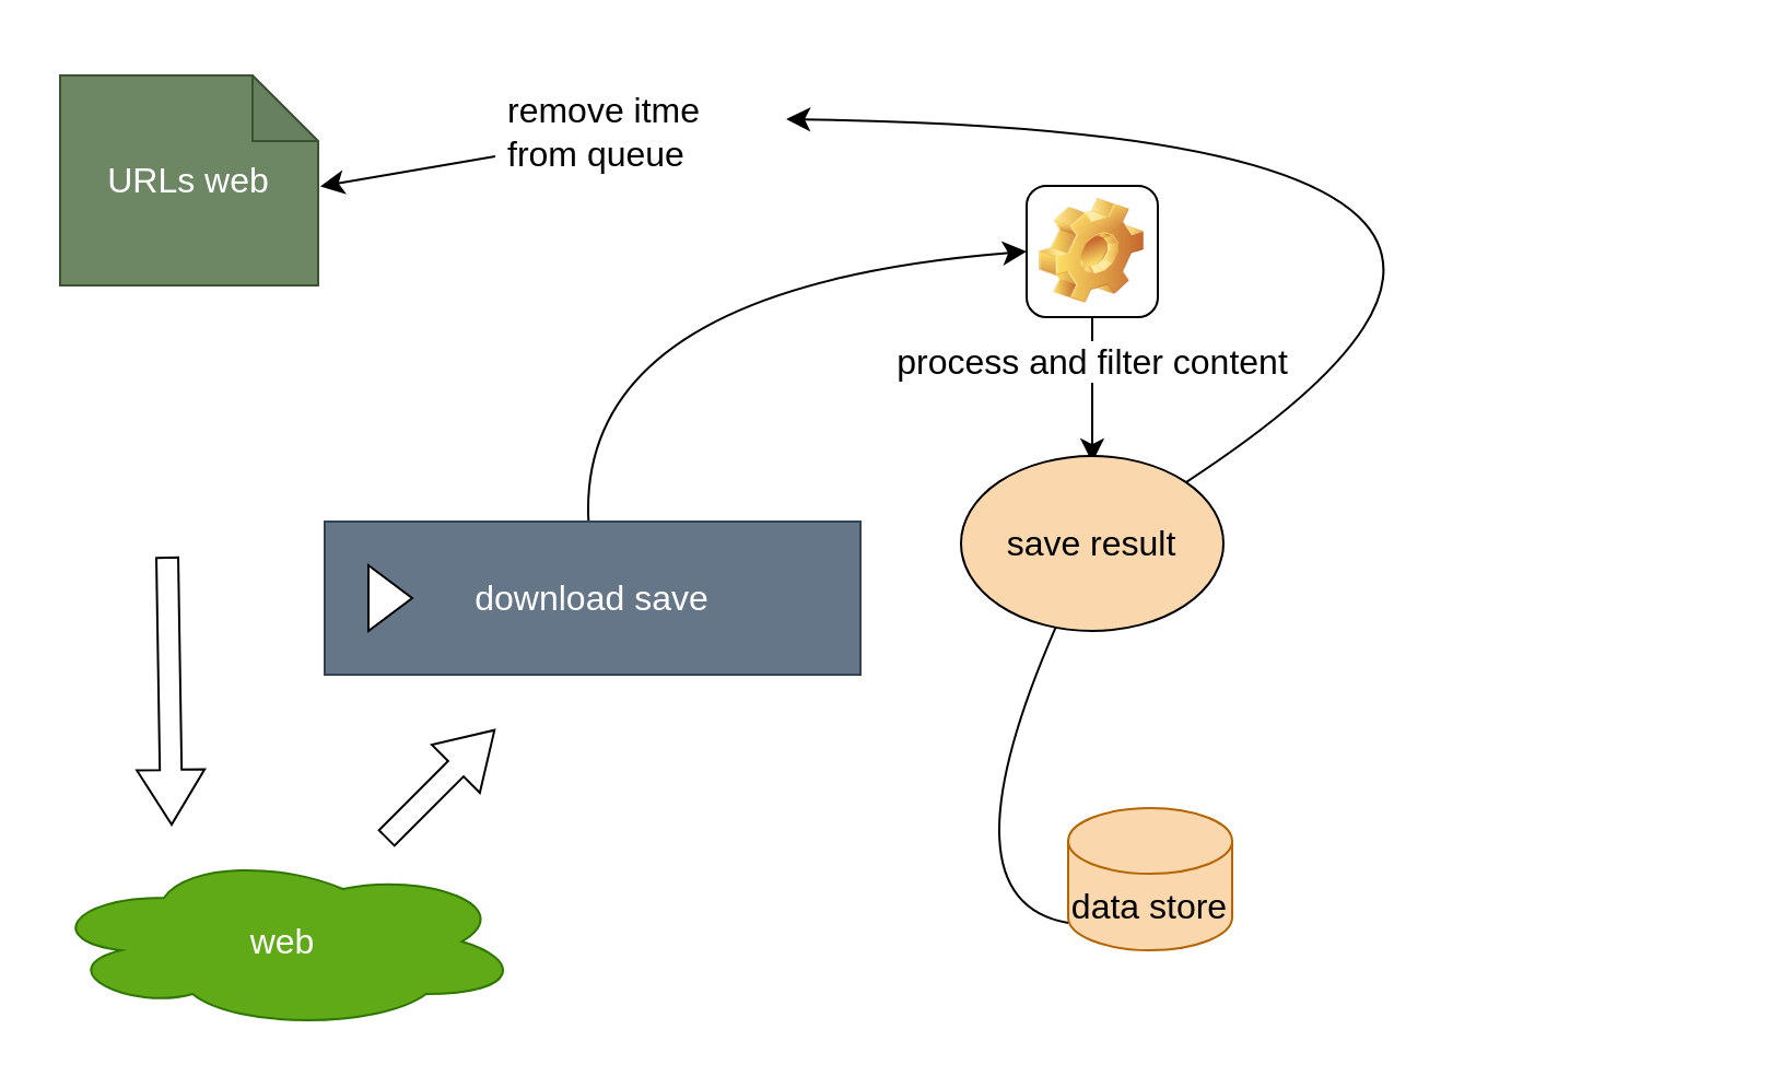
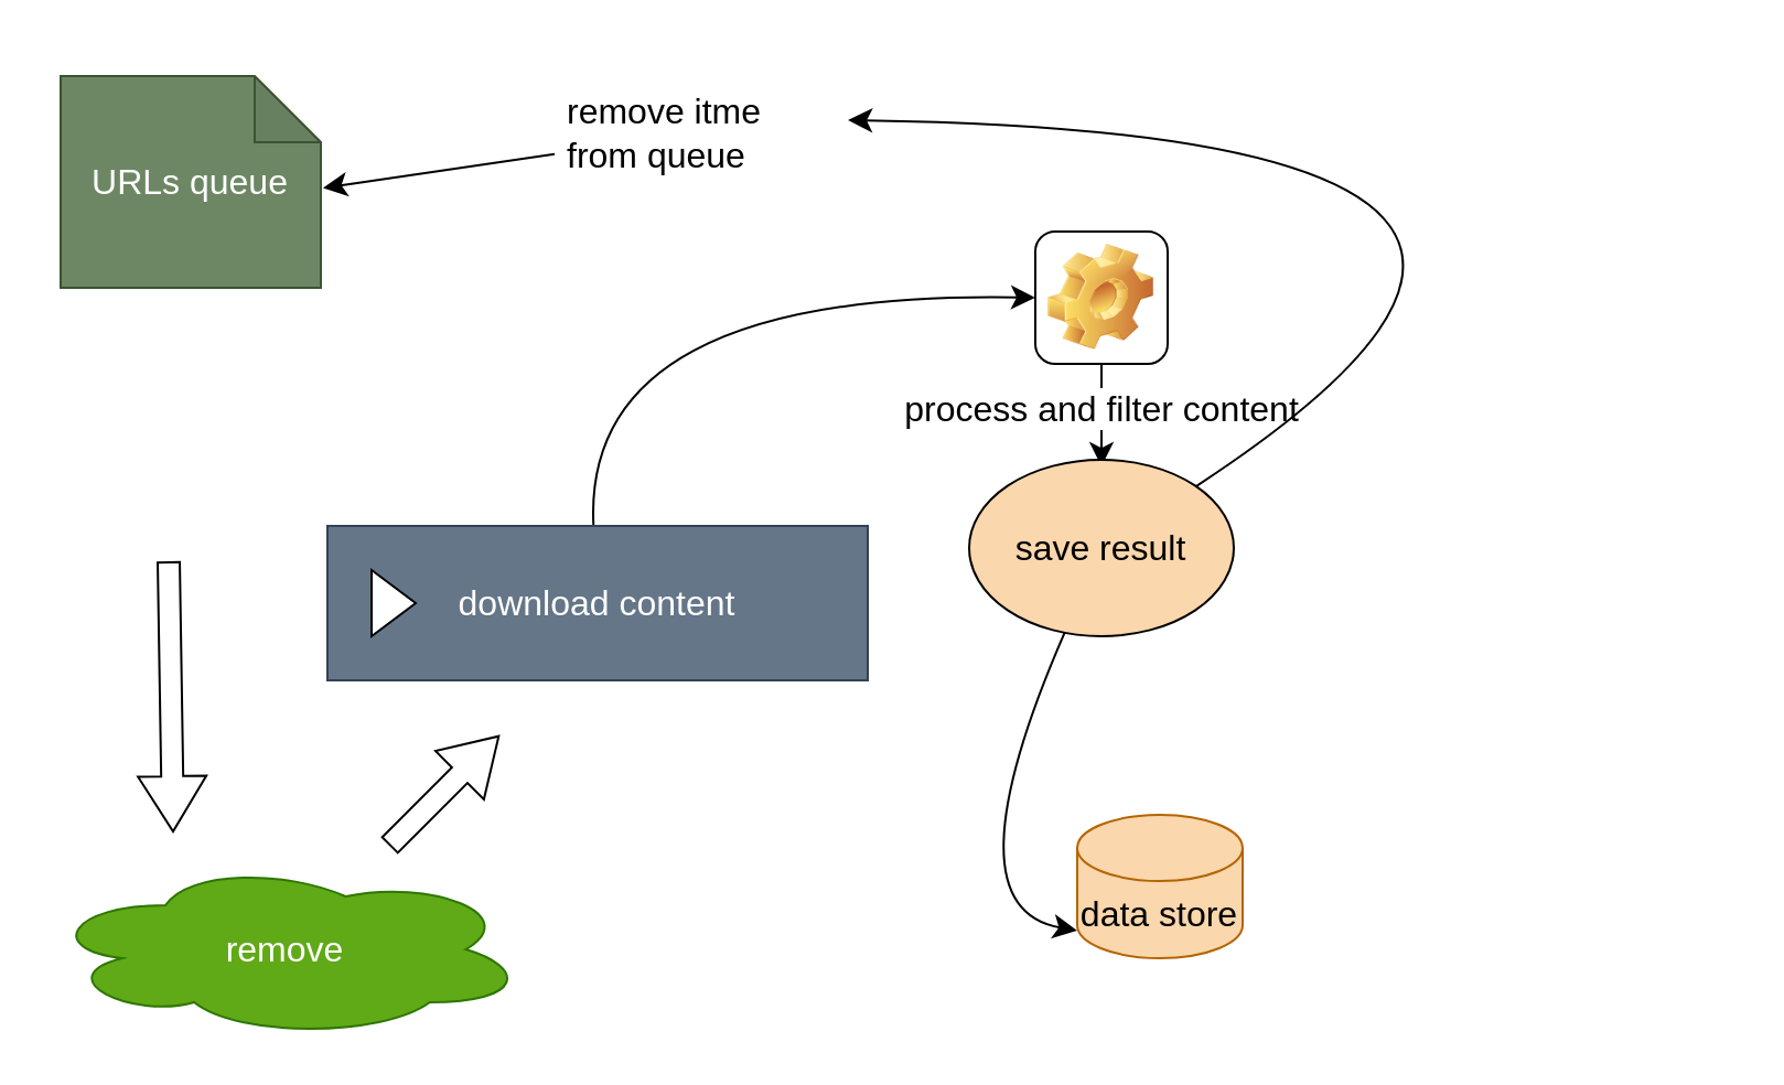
- <mxCell id="3" value="remove itme from queue" style="text;strokeColor=none;fillColor=none;align=left;verticalAlign=middle;spacingLeft=4;spacingRight=4;overflow=hidden;points=[[0,0.5],[1,0.5]];portConstraint=eastwest;rotatable=0;whiteSpace=wrap;html=1;fontSize=16;" vertex="1" parent="1"><mxGeometry x="226" y="20" width="134" height="79" as="geometry" /></mxCell>
+ <mxCell id="3" value="remove itme from queue" style="text;strokeColor=none;fillColor=none;align=left;verticalAlign=middle;spacingLeft=4;spacingRight=4;overflow=hidden;points=[[0,0.5],[1,0.5]];portConstraint=eastwest;rotatable=0;whiteSpace=wrap;html=1;fontSize=16;" vertex="1" parent="1"><mxGeometry x="251" y="20" width="134" height="79" as="geometry" /></mxCell>
- <mxCell id="12" value="URLs web" style="shape=note;whiteSpace=wrap;html=1;backgroundOutline=1;darkOpacity=0.05;fontSize=16;fillColor=#6d8764;fontColor=#ffffff;strokeColor=#3A5431;" vertex="1" parent="1"><mxGeometry x="27" y="34" width="118" height="96" as="geometry" /></mxCell>
+ <mxCell id="12" value="URLs queue" style="shape=note;whiteSpace=wrap;html=1;backgroundOutline=1;darkOpacity=0.05;fontSize=16;fillColor=#6d8764;fontColor=#ffffff;strokeColor=#3A5431;" vertex="1" parent="1"><mxGeometry x="27" y="34" width="118" height="96" as="geometry" /></mxCell>
- <mxCell id="5" value="process and filter content" style="icon;html=1;image=img/clipart/Gear_128x128.png;fontSize=16;" vertex="1" parent="1"><mxGeometry x="469" y="84.5" width="60" height="60" as="geometry" /></mxCell>
+ <mxCell id="5" value="process and filter content" style="icon;html=1;image=img/clipart/Gear_128x128.png;fontSize=16;" vertex="1" parent="1"><mxGeometry x="469" y="104.5" width="60" height="60" as="geometry" /></mxCell>
- <mxCell id="9" value="download save" style="html=1;whiteSpace=wrap;container=1;recursiveResize=0;collapsible=0;fontSize=16;fillColor=#647687;fontColor=#ffffff;strokeColor=#314354;" vertex="1" parent="1"><mxGeometry x="148" y="238" width="245" height="70" as="geometry" /></mxCell>
+ <mxCell id="9" value="download content" style="html=1;whiteSpace=wrap;container=1;recursiveResize=0;collapsible=0;fontSize=16;fillColor=#647687;fontColor=#ffffff;strokeColor=#314354;" vertex="1" parent="1"><mxGeometry x="148" y="238" width="245" height="70" as="geometry" /></mxCell>
- <mxCell id="16" style="edgeStyle=none;curved=1;rounded=0;orthogonalLoop=1;jettySize=auto;html=1;entryX=0;entryY=0;entryDx=0;entryDy=52.5;entryPerimeter=0;fontSize=12;startSize=8;endSize=8;endArrow=none;" edge="1" parent="1" source="7" target="6"><mxGeometry relative="1" as="geometry"><Array as="points"><mxPoint x="428" y="411" /></Array></mxGeometry></mxCell>
+ <mxCell id="16" style="edgeStyle=none;curved=1;rounded=0;orthogonalLoop=1;jettySize=auto;html=1;entryX=0;entryY=0;entryDx=0;entryDy=52.5;entryPerimeter=0;fontSize=12;startSize=8;endSize=8;" edge="1" parent="1" source="7" target="6"><mxGeometry relative="1" as="geometry"><Array as="points"><mxPoint x="428" y="411" /></Array></mxGeometry></mxCell>
- <mxCell id="14" value="web" style="ellipse;shape=cloud;whiteSpace=wrap;html=1;fontSize=16;fillColor=#60a917;fontColor=#ffffff;strokeColor=#2D7600;" vertex="1" parent="1"><mxGeometry x="20" y="390" width="218" height="80" as="geometry" /></mxCell>
+ <mxCell id="14" value="remove" style="ellipse;shape=cloud;whiteSpace=wrap;html=1;fontSize=16;fillColor=#60a917;fontColor=#ffffff;strokeColor=#2D7600;" vertex="1" parent="1"><mxGeometry x="20" y="390" width="218" height="80" as="geometry" /></mxCell>
